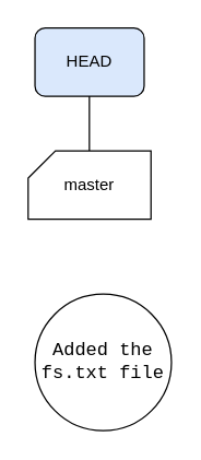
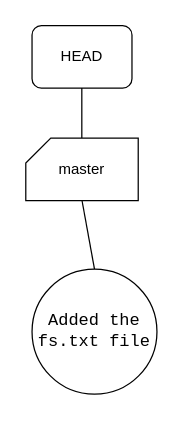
- <mxCell id="5" value="HEAD" style="rounded=1;whiteSpace=wrap;html=1;fillColor=#dae8fc;" vertex="1" parent="1"><mxGeometry x="25" y="20" width="80" height="50" as="geometry" /></mxCell>
+ <mxCell id="5" value="HEAD" style="rounded=1;whiteSpace=wrap;html=1;" vertex="1" parent="1"><mxGeometry x="25" y="20" width="80" height="50" as="geometry" /></mxCell>
+ <mxCell id="4" value="" style="endArrow=none;html=1;rounded=0;entryX=0.5;entryY=1;entryDx=0;entryDy=0;entryPerimeter=0;exitX=0.5;exitY=0;exitDx=0;exitDy=0;" edge="1" parent="1" source="2" target="3"><mxGeometry width="50" height="50" relative="1" as="geometry"><mxPoint x="340" y="320" as="sourcePoint" /><mxPoint x="390" y="270" as="targetPoint" /></mxGeometry></mxCell>
